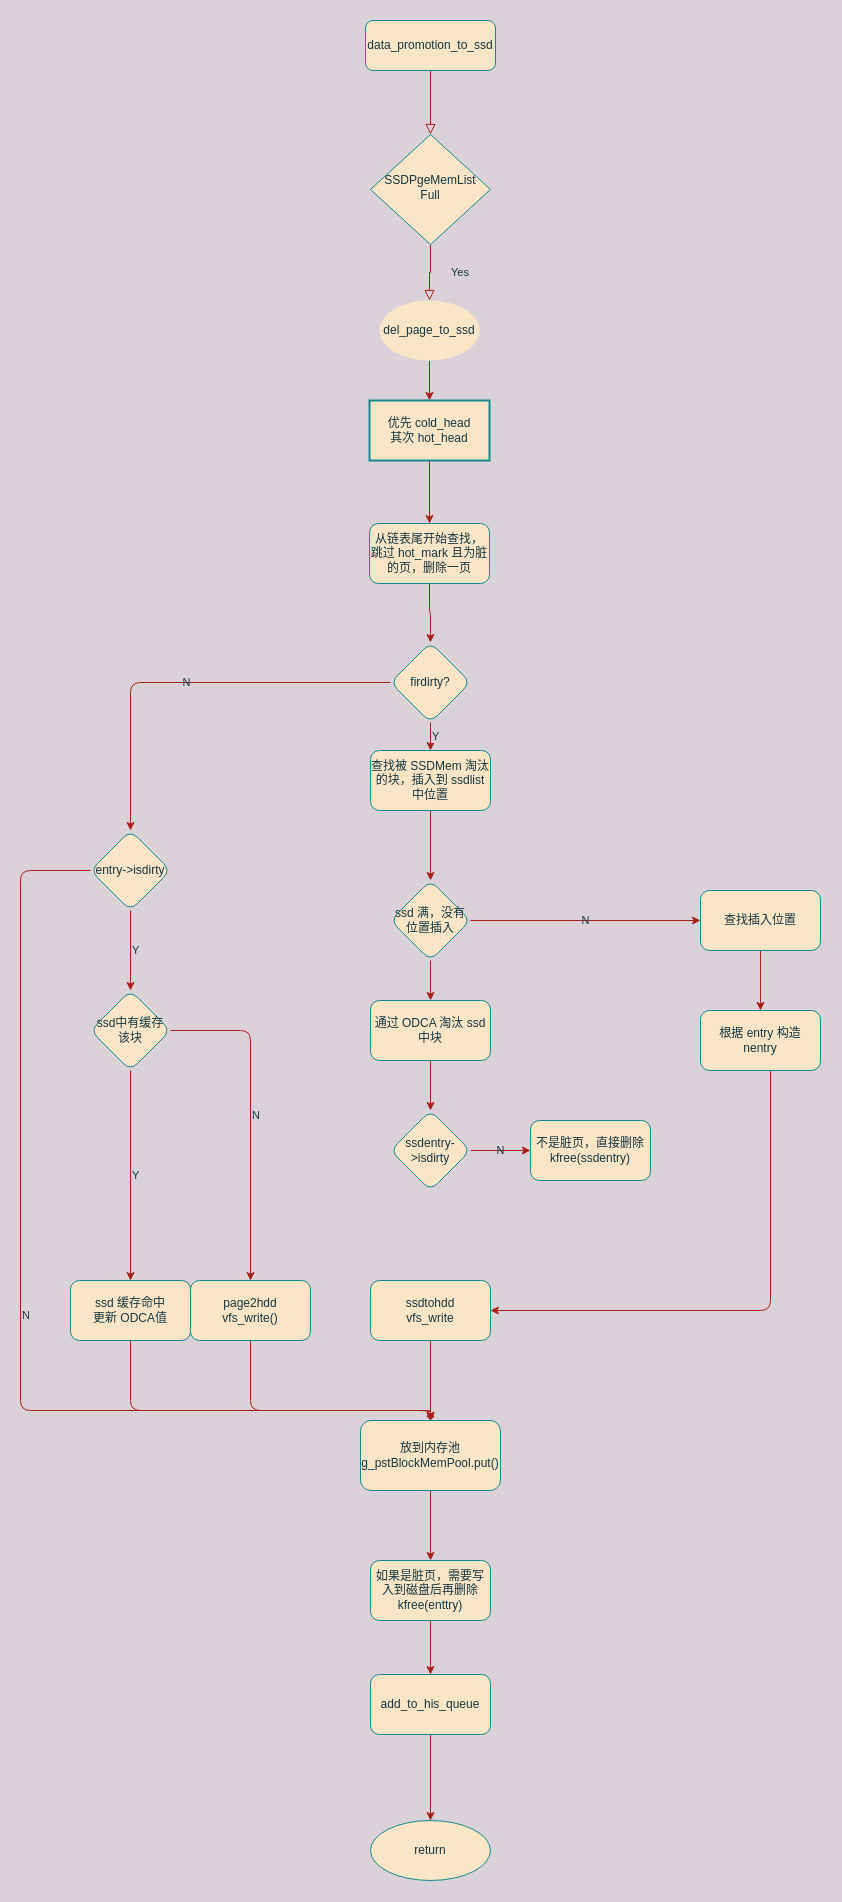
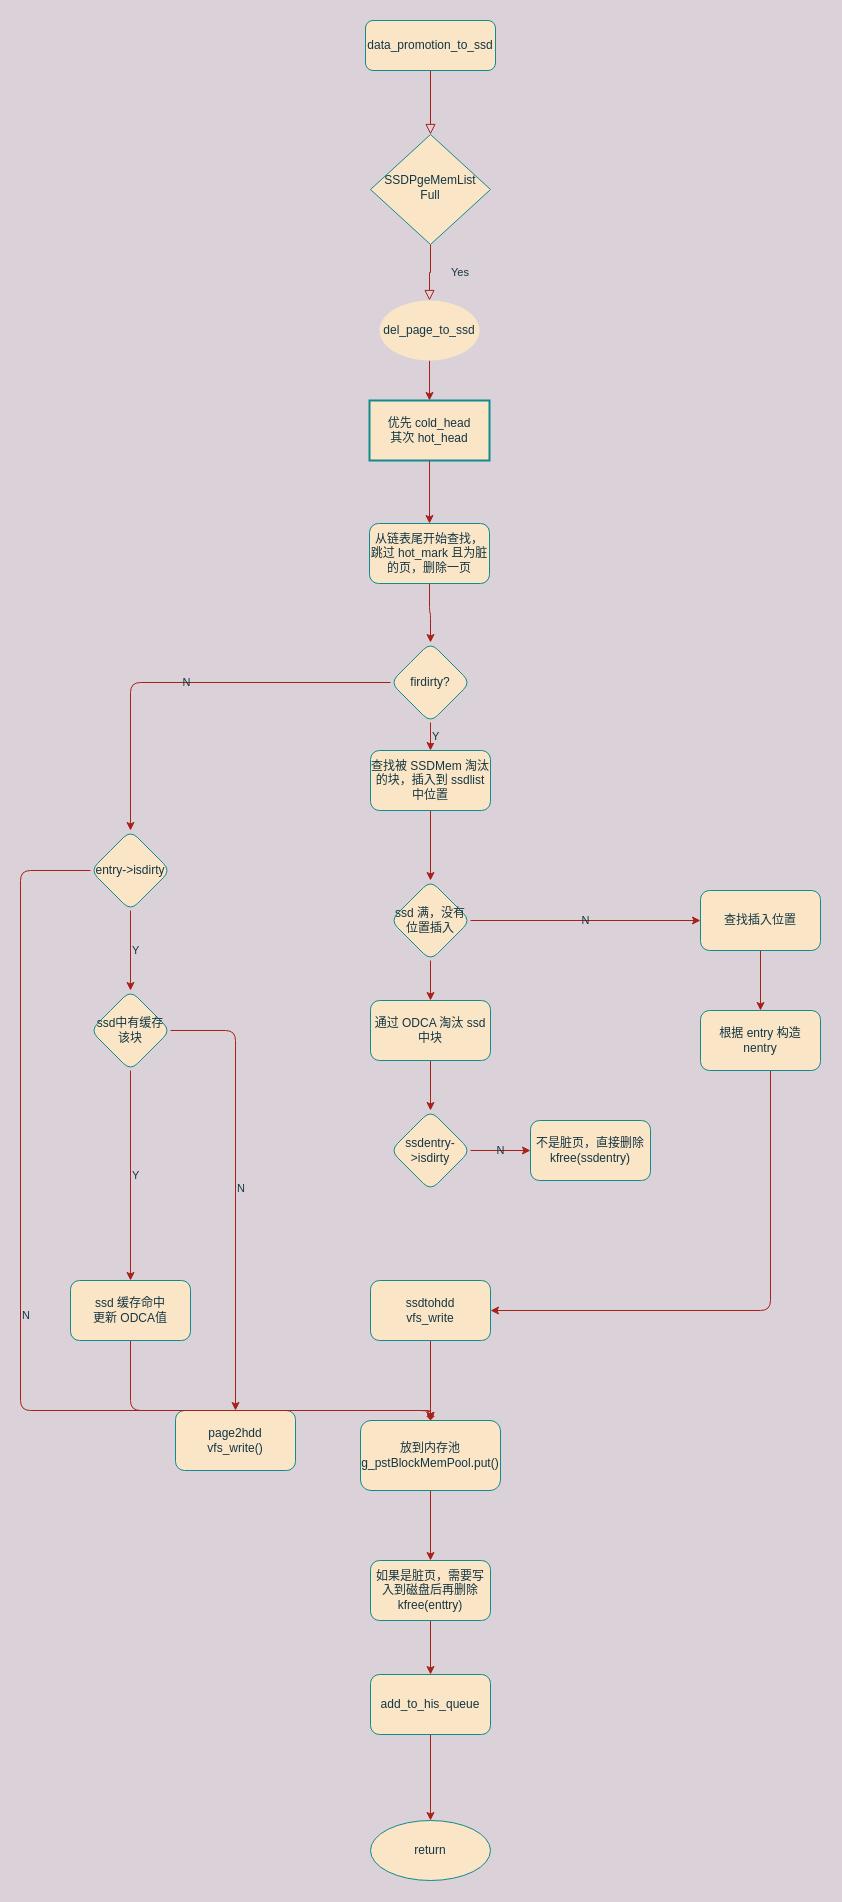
- <mxCell id="34" value="page2hdd&lt;br&gt;vfs_write()" style="whiteSpace=wrap;html=1;rounded=1;fillColor=#FAE5C7;strokeColor=#0F8B8D;fontColor=#143642;" vertex="1" parent="1"><mxGeometry x="190" y="1280" width="120" height="60" as="geometry" /></mxCell>
+ <mxCell id="34" value="page2hdd&lt;br&gt;vfs_write()" style="whiteSpace=wrap;html=1;rounded=1;fillColor=#FAE5C7;strokeColor=#0F8B8D;fontColor=#143642;" vertex="1" parent="1"><mxGeometry x="175" y="1410" width="120" height="60" as="geometry" /></mxCell>
